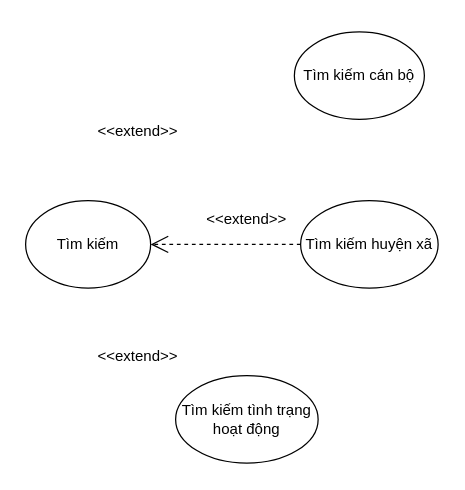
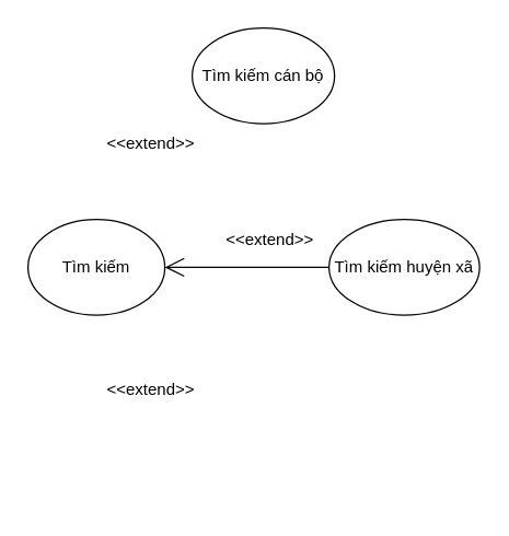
- <mxCell id="5" value="Tìm kiếm cán bộ" style="ellipse;whiteSpace=wrap;html=1;" vertex="1" parent="1"><mxGeometry x="235" y="25" width="104" height="70" as="geometry" /></mxCell>
+ <mxCell id="5" value="Tìm kiếm cán bộ" style="ellipse;whiteSpace=wrap;html=1;" vertex="1" parent="1"><mxGeometry x="140" y="20" width="104" height="70" as="geometry" /></mxCell>
- <mxCell id="6" value="" style="endArrow=open;endFill=1;endSize=12;html=1;rounded=0;entryX=1;entryY=0.5;entryDx=0;entryDy=0;exitX=0;exitY=0.5;exitDx=0;exitDy=0;dashed=1;" edge="1" parent="1" source="4" target="2"><mxGeometry width="160" relative="1" as="geometry"><mxPoint x="180" y="220" as="sourcePoint" /><mxPoint x="340" y="220" as="targetPoint" /></mxGeometry></mxCell>
+ <mxCell id="6" value="" style="endArrow=open;endFill=1;endSize=12;html=1;rounded=0;entryX=1;entryY=0.5;entryDx=0;entryDy=0;exitX=0;exitY=0.5;exitDx=0;exitDy=0;" edge="1" parent="1" source="4" target="2"><mxGeometry width="160" relative="1" as="geometry"><mxPoint x="180" y="220" as="sourcePoint" /><mxPoint x="340" y="220" as="targetPoint" /></mxGeometry></mxCell>
- <mxCell id="3" value="Tìm kiếm tình trạng hoạt động" style="ellipse;whiteSpace=wrap;html=1;" vertex="1" parent="1"><mxGeometry x="140" y="300" width="114" height="70" as="geometry" /></mxCell>
